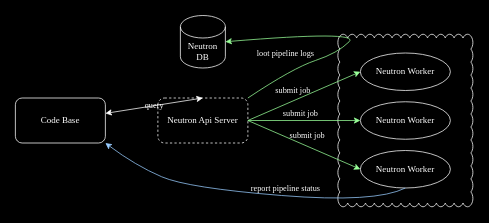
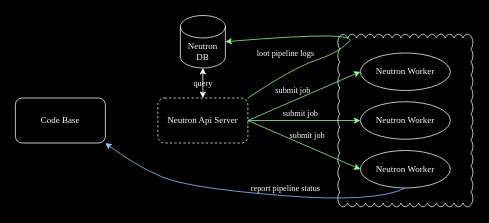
- <mxCell id="13" value="query" style="endArrow=classic;startArrow=classic;html=1;rounded=1;hachureGap=4;fontFamily=Architects Daughter;fontSource=https%3A%2F%2Ffonts.googleapis.com%2Fcss%3Ffamily%3DArchitects%2BDaughter;exitX=0.5;exitY=0;exitDx=0;exitDy=0;fontColor=#FFFFFF;labelBorderColor=none;fillColor=none;strokeColor=#FFFFFF;labelBackgroundColor=none;" parent="1" source="3" target="2" edge="1"><mxGeometry width="50" height="50" relative="1" as="geometry"><mxPoint x="150" y="120" as="sourcePoint" /><mxPoint x="200" y="70" as="targetPoint" /></mxGeometry></mxCell>
+ <mxCell id="13" value="query" style="endArrow=classic;startArrow=classic;html=1;rounded=1;hachureGap=4;fontFamily=Architects Daughter;fontSource=https%3A%2F%2Ffonts.googleapis.com%2Fcss%3Ffamily%3DArchitects%2BDaughter;entryX=0.5;entryY=1;entryDx=0;entryDy=0;entryPerimeter=0;exitX=0.5;exitY=0;exitDx=0;exitDy=0;fontColor=#FFFFFF;labelBorderColor=none;fillColor=none;strokeColor=#FFFFFF;labelBackgroundColor=none;" parent="1" source="3" target="12" edge="1"><mxGeometry width="50" height="50" relative="1" as="geometry"><mxPoint x="150" y="120" as="sourcePoint" /><mxPoint x="200" y="70" as="targetPoint" /></mxGeometry></mxCell>
